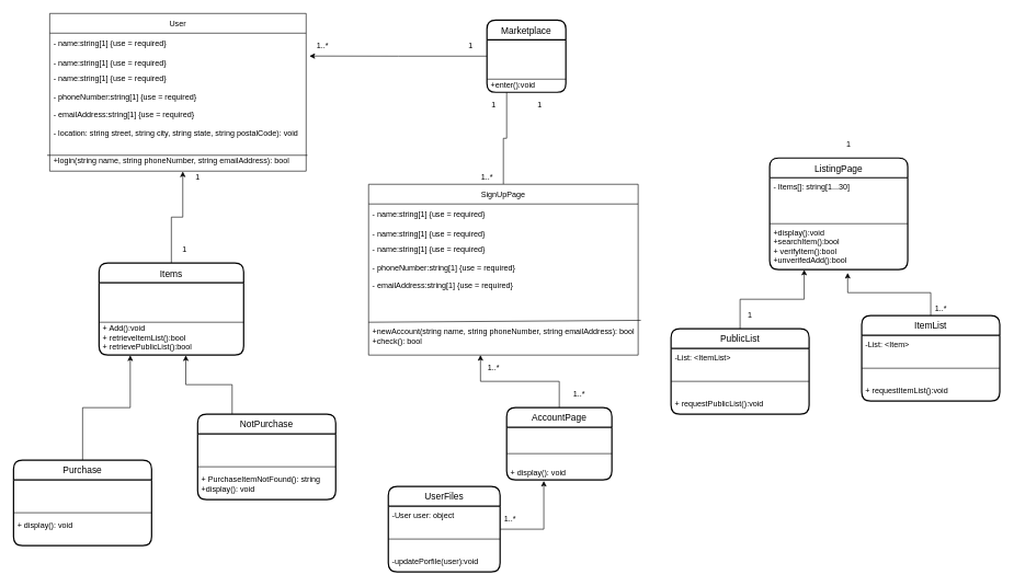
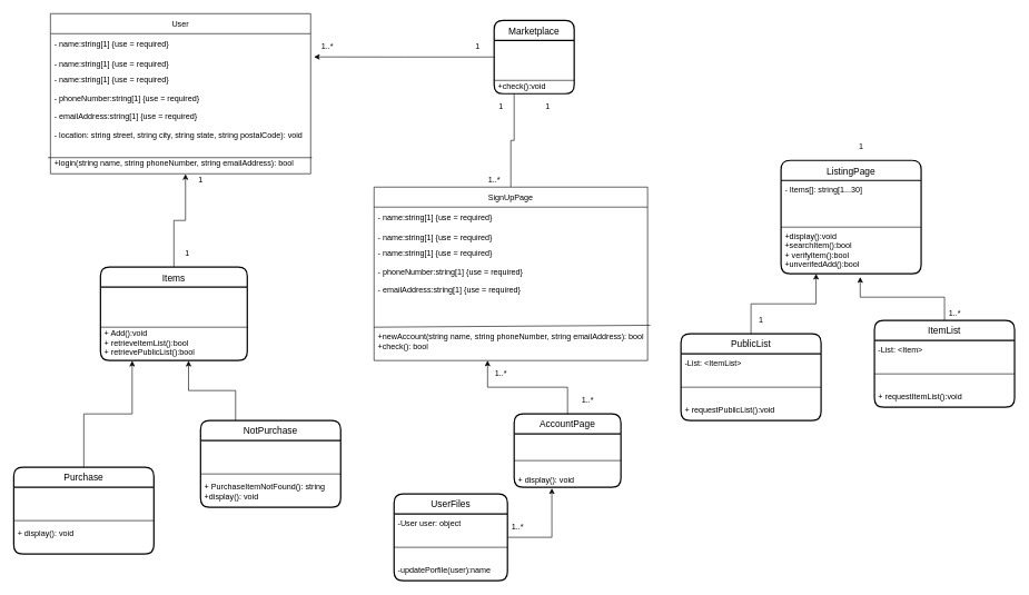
- <mxCell id="15" value="&#10;&#10;&#10;&#10;+enter():void&#10;" style="align=left;strokeColor=none;fillColor=none;spacingLeft=4;fontSize=12;verticalAlign=top;resizable=0;rotatable=0;part=1;" vertex="1" parent="14"><mxGeometry y="30" width="120" height="80" as="geometry" /></mxCell>
+ <mxCell id="15" value="&#10;&#10;&#10;&#10;+check():void&#10;" style="align=left;strokeColor=none;fillColor=none;spacingLeft=4;fontSize=12;verticalAlign=top;resizable=0;rotatable=0;part=1;" vertex="1" parent="14"><mxGeometry y="30" width="120" height="80" as="geometry" /></mxCell>
- <mxCell id="34" value="-User user: object&#10;&#10;&#10;&#10;&#10;-updatePorfile(user):void" style="align=left;strokeColor=none;fillColor=none;spacingLeft=4;fontSize=12;verticalAlign=top;resizable=0;rotatable=0;part=1;" vertex="1" parent="33"><mxGeometry y="30" width="170" height="100" as="geometry" /></mxCell>
+ <mxCell id="34" value="-User user: object&#10;&#10;&#10;&#10;&#10;-updatePorfile(user):name" style="align=left;strokeColor=none;fillColor=none;spacingLeft=4;fontSize=12;verticalAlign=top;resizable=0;rotatable=0;part=1;" vertex="1" parent="33"><mxGeometry y="30" width="170" height="100" as="geometry" /></mxCell>
